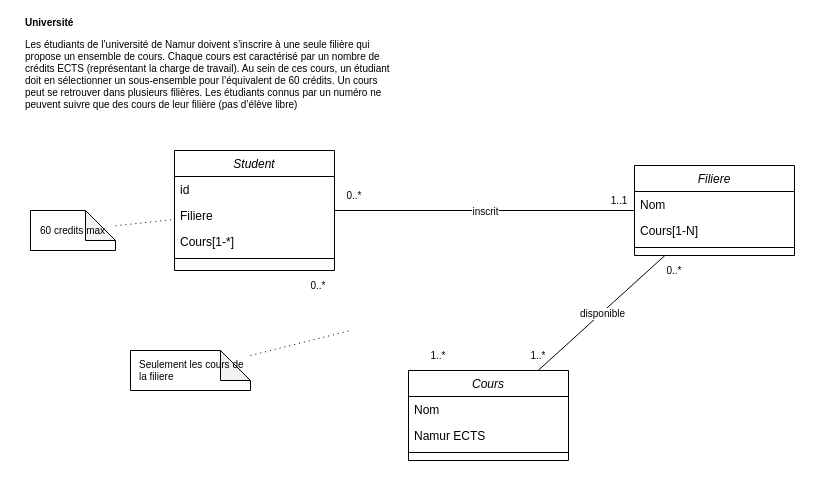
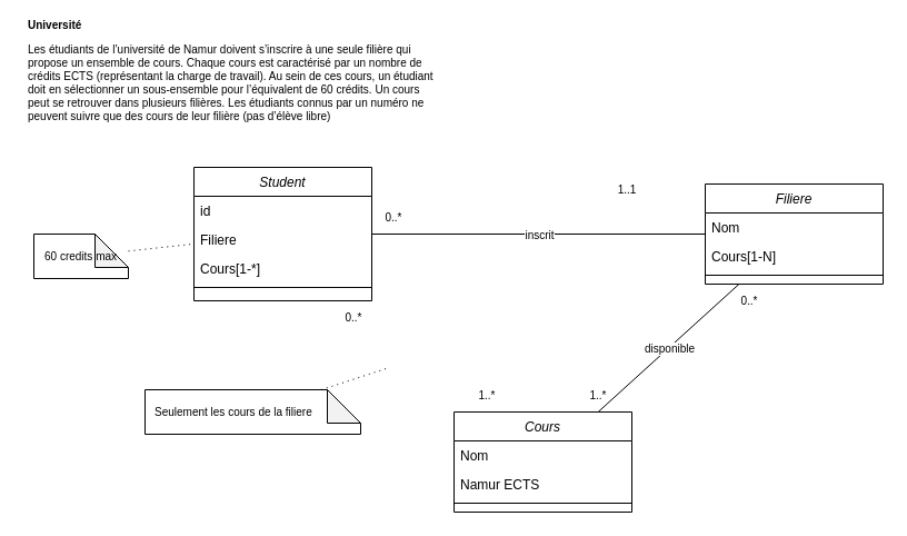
- <mxCell id="18" value="1..1" style="text;html=1;strokeColor=none;fillColor=none;align=center;verticalAlign=middle;whiteSpace=wrap;rounded=0;fontSize=10;fixDash=0;imageWidth=24;glass=0;" vertex="1" parent="1"><mxGeometry x="604" y="190" width="30" height="20" as="geometry" /></mxCell>
+ <mxCell id="18" value="1..1" style="text;html=1;strokeColor=none;fillColor=none;align=center;verticalAlign=middle;whiteSpace=wrap;rounded=0;fontSize=10;fixDash=0;imageWidth=24;glass=0;" vertex="1" parent="1"><mxGeometry x="549" y="160" width="30" height="20" as="geometry" /></mxCell>
- <mxCell id="28" value="Seulement les cours de la filiere" style="shape=note;whiteSpace=wrap;html=1;backgroundOutline=1;darkOpacity=0.05;glass=0;fontSize=10;align=left;spacingLeft=7;" vertex="1" parent="1"><mxGeometry x="130" y="350" width="120" height="40" as="geometry" /></mxCell>
+ <mxCell id="28" value="Seulement les cours de la filiere" style="shape=note;whiteSpace=wrap;html=1;backgroundOutline=1;darkOpacity=0.05;glass=0;fontSize=10;align=left;spacingLeft=7;" vertex="1" parent="1"><mxGeometry x="130" y="350" width="194" height="40" as="geometry" /></mxCell>
